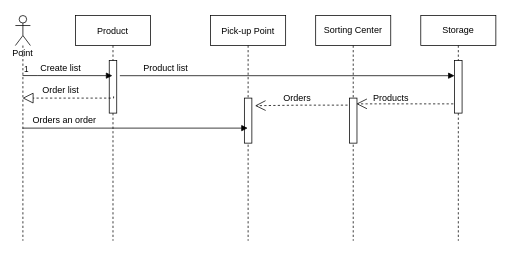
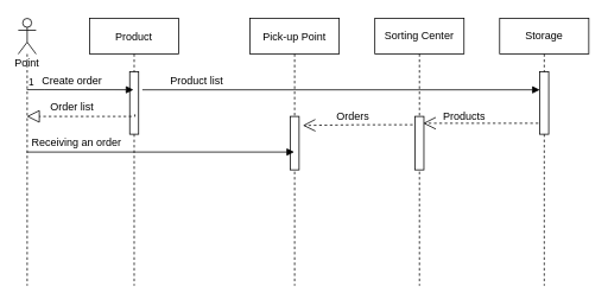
- <mxCell id="14" value="Create list" style="text;html=1;align=center;verticalAlign=middle;resizable=0;points=[];autosize=1;strokeColor=none;fillColor=none;" vertex="1" parent="1"><mxGeometry x="40" y="80" width="80" height="20" as="geometry" /></mxCell>
+ <mxCell id="14" value="Create order" style="text;html=1;align=center;verticalAlign=middle;resizable=0;points=[];autosize=1;strokeColor=none;fillColor=none;" vertex="1" parent="1"><mxGeometry x="40" y="80" width="80" height="20" as="geometry" /></mxCell>
- <mxCell id="4" value="Orders an order" style="text;html=1;align=center;verticalAlign=middle;resizable=0;points=[];autosize=1;strokeColor=none;fillColor=none;" vertex="1" parent="2"><mxGeometry x="-75" y="130" width="120" height="20" as="geometry" /></mxCell>
+ <mxCell id="4" value="Receiving an order" style="text;html=1;align=center;verticalAlign=middle;resizable=0;points=[];autosize=1;strokeColor=none;fillColor=none;" vertex="1" parent="2"><mxGeometry x="-75" y="130" width="120" height="20" as="geometry" /></mxCell>
